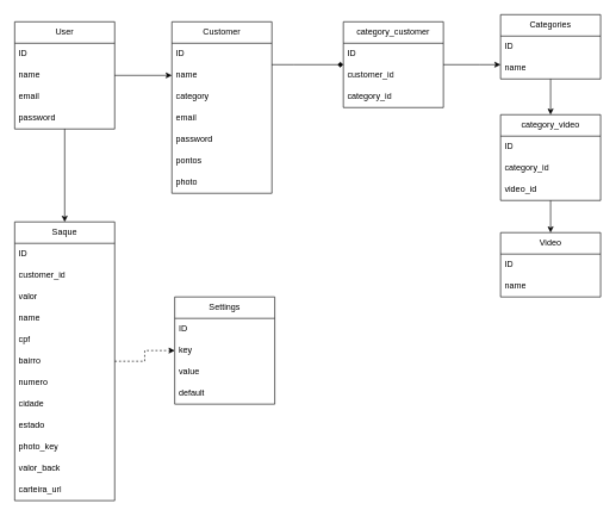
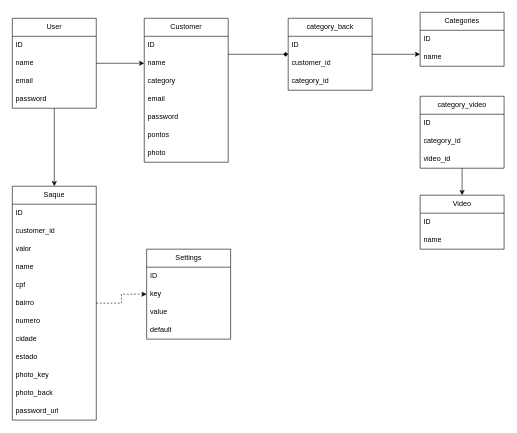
- <mxCell id="50" value="category_customer" style="swimlane;fontStyle=0;childLayout=stackLayout;horizontal=1;startSize=30;horizontalStack=0;resizeParent=1;resizeParentMax=0;resizeLast=0;collapsible=1;marginBottom=0;whiteSpace=wrap;html=1;" vertex="1" parent="1"><mxGeometry x="480" y="30" width="140" height="120" as="geometry" /></mxCell>
+ <mxCell id="50" value="category_back" style="swimlane;fontStyle=0;childLayout=stackLayout;horizontal=1;startSize=30;horizontalStack=0;resizeParent=1;resizeParentMax=0;resizeLast=0;collapsible=1;marginBottom=0;whiteSpace=wrap;html=1;" vertex="1" parent="1"><mxGeometry x="480" y="30" width="140" height="120" as="geometry" /></mxCell>
- <mxCell id="18" value="" style="edgeStyle=orthogonalEdgeStyle;rounded=0;orthogonalLoop=1;jettySize=auto;html=1;" edge="1" parent="1" source="19" target="23"><mxGeometry relative="1" as="geometry" /></mxCell>
- <mxCell id="39" value="valor_back" style="text;strokeColor=none;fillColor=none;align=left;verticalAlign=middle;spacingLeft=4;spacingRight=4;overflow=hidden;points=[[0,0.5],[1,0.5]];portConstraint=eastwest;rotatable=0;whiteSpace=wrap;html=1;" vertex="1" parent="28"><mxGeometry y="330" width="140" height="30" as="geometry" /></mxCell>
+ <mxCell id="39" value="photo_back" style="text;strokeColor=none;fillColor=none;align=left;verticalAlign=middle;spacingLeft=4;spacingRight=4;overflow=hidden;points=[[0,0.5],[1,0.5]];portConstraint=eastwest;rotatable=0;whiteSpace=wrap;html=1;" vertex="1" parent="28"><mxGeometry y="330" width="140" height="30" as="geometry" /></mxCell>
- <mxCell id="40" value="carteira_url" style="text;strokeColor=none;fillColor=none;align=left;verticalAlign=middle;spacingLeft=4;spacingRight=4;overflow=hidden;points=[[0,0.5],[1,0.5]];portConstraint=eastwest;rotatable=0;whiteSpace=wrap;html=1;" vertex="1" parent="28"><mxGeometry y="360" width="140" height="30" as="geometry" /></mxCell>
+ <mxCell id="40" value="password_url" style="text;strokeColor=none;fillColor=none;align=left;verticalAlign=middle;spacingLeft=4;spacingRight=4;overflow=hidden;points=[[0,0.5],[1,0.5]];portConstraint=eastwest;rotatable=0;whiteSpace=wrap;html=1;" vertex="1" parent="28"><mxGeometry y="360" width="140" height="30" as="geometry" /></mxCell>
